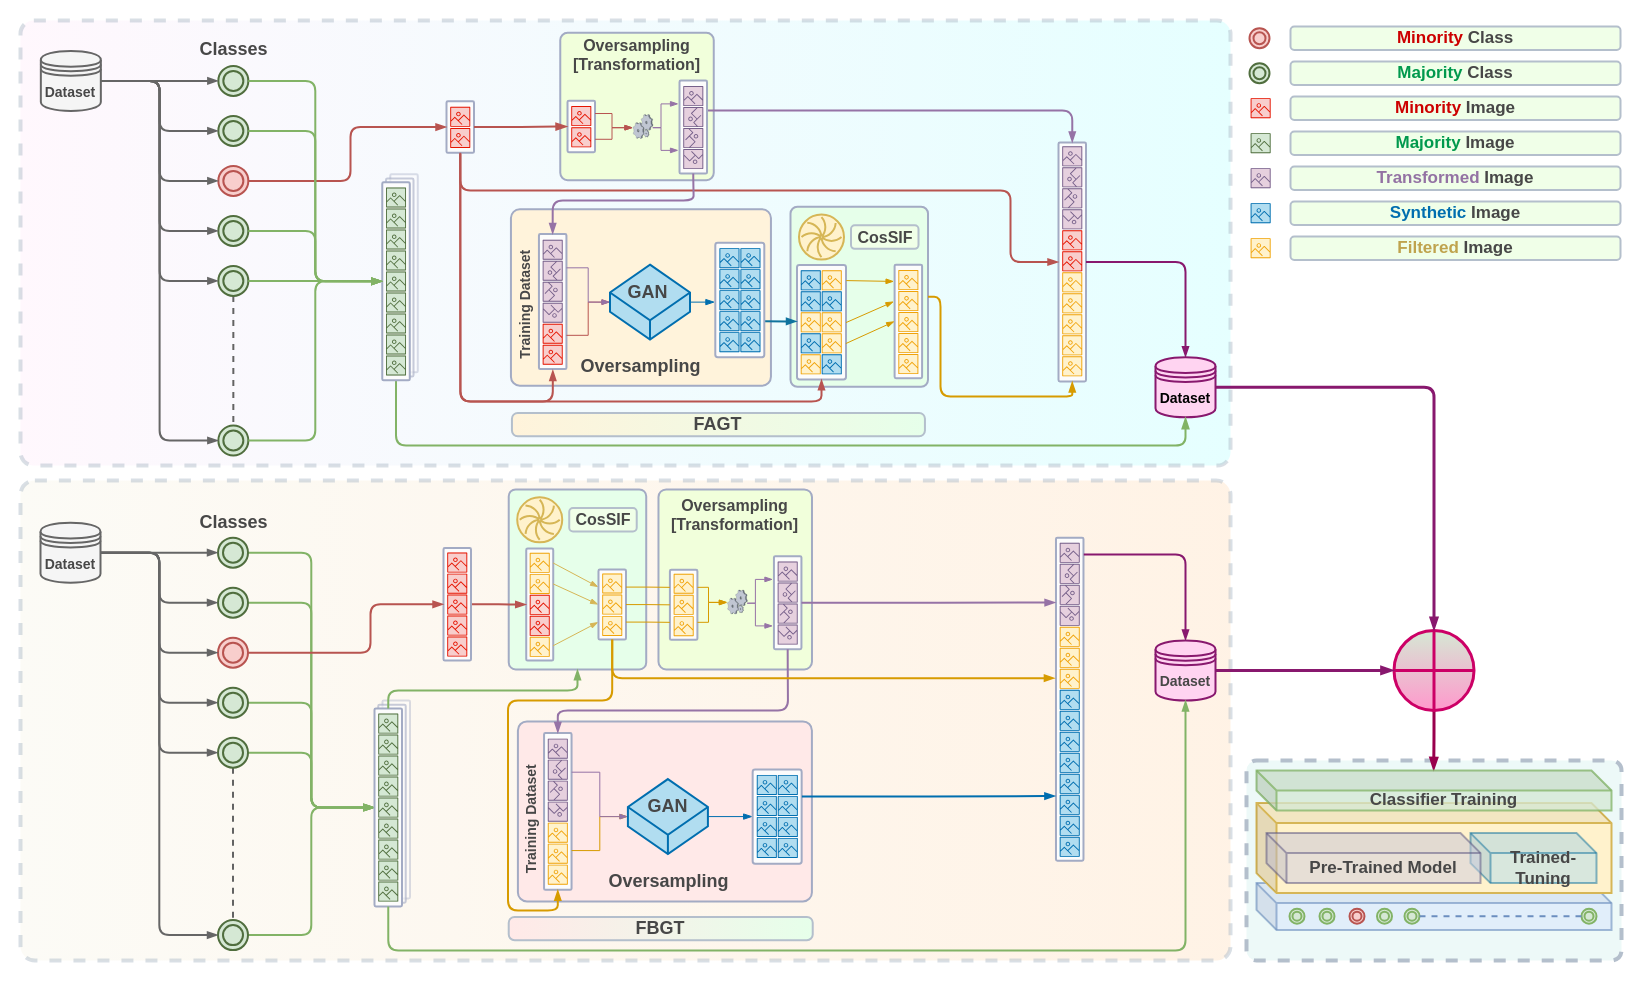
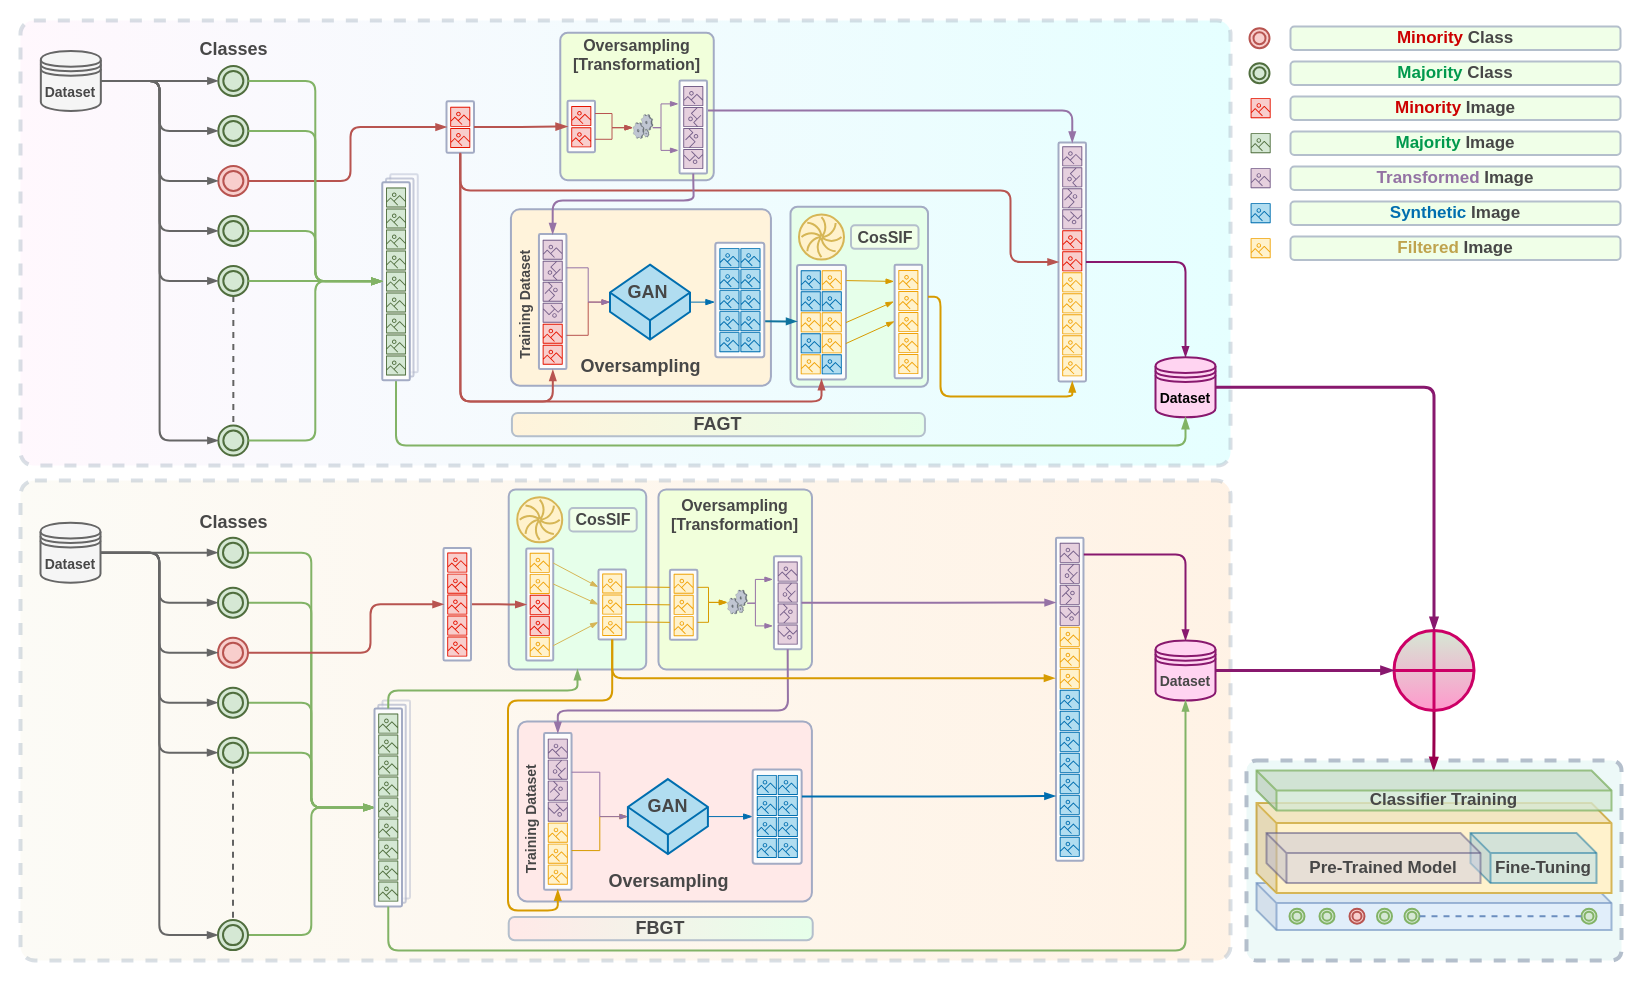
- <mxCell id="12" value="&lt;b style=&quot;font-size: 17px;&quot;&gt;&lt;font style=&quot;font-size: 17px;&quot;&gt;Trained-Tuning&lt;/font&gt;&lt;/b&gt;" style="shape=cube;whiteSpace=wrap;html=1;boundedLbl=1;backgroundOutline=1;darkOpacity=0.05;darkOpacity2=0.1;fillColor=#b1ddf0;strokeColor=#10739e;strokeWidth=2;movable=1;resizable=1;rotatable=1;deletable=1;editable=1;locked=0;connectable=1;opacity=50;fontColor=#474747;fontSize=17;" parent="1" vertex="1"><mxGeometry x="1470" y="832.62" width="126" height="50" as="geometry" /></mxCell>
+ <mxCell id="12" value="&lt;b style=&quot;font-size: 17px;&quot;&gt;&lt;font style=&quot;font-size: 17px;&quot;&gt;Fine-Tuning&lt;/font&gt;&lt;/b&gt;" style="shape=cube;whiteSpace=wrap;html=1;boundedLbl=1;backgroundOutline=1;darkOpacity=0.05;darkOpacity2=0.1;fillColor=#b1ddf0;strokeColor=#10739e;strokeWidth=2;movable=1;resizable=1;rotatable=1;deletable=1;editable=1;locked=0;connectable=1;opacity=50;fontColor=#474747;fontSize=17;" parent="1" vertex="1"><mxGeometry x="1470" y="832.62" width="126" height="50" as="geometry" /></mxCell>
